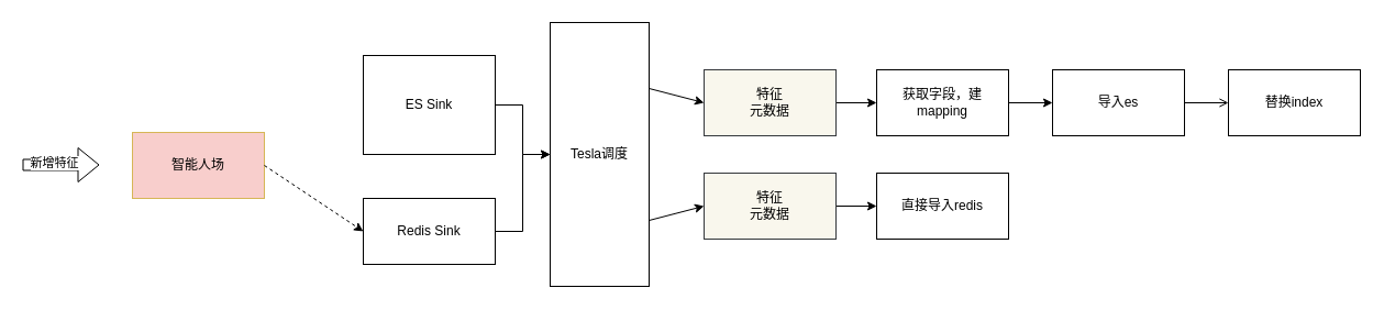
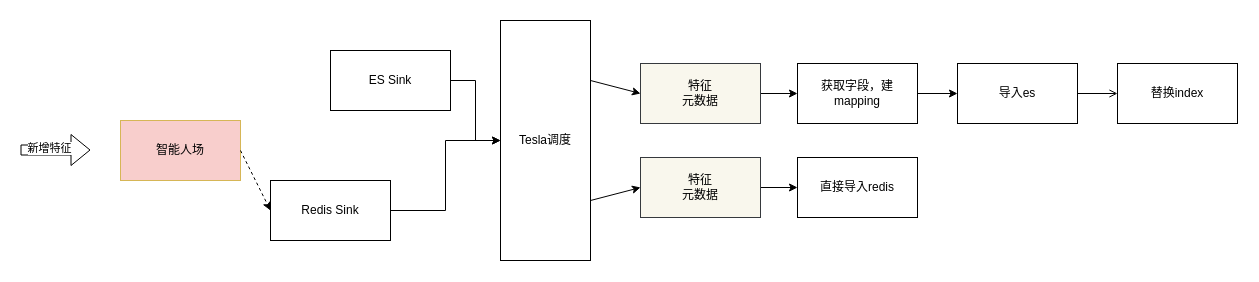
- <mxCell id="6" value="ES Sink" style="rounded=0;whiteSpace=wrap;html=1;" vertex="1" parent="1"><mxGeometry x="330" y="50" width="120" height="90" as="geometry" /></mxCell>
+ <mxCell id="6" value="ES Sink" style="rounded=0;whiteSpace=wrap;html=1;" vertex="1" parent="1"><mxGeometry x="330" y="50" width="120" height="60" as="geometry" /></mxCell>
- <mxCell id="9" value="Redis Sink" style="rounded=0;whiteSpace=wrap;html=1;" vertex="1" parent="1"><mxGeometry x="330" y="180" width="120" height="60" as="geometry" /></mxCell>
+ <mxCell id="9" value="Redis Sink" style="rounded=0;whiteSpace=wrap;html=1;" vertex="1" parent="1"><mxGeometry x="270" y="180" width="120" height="60" as="geometry" /></mxCell>
